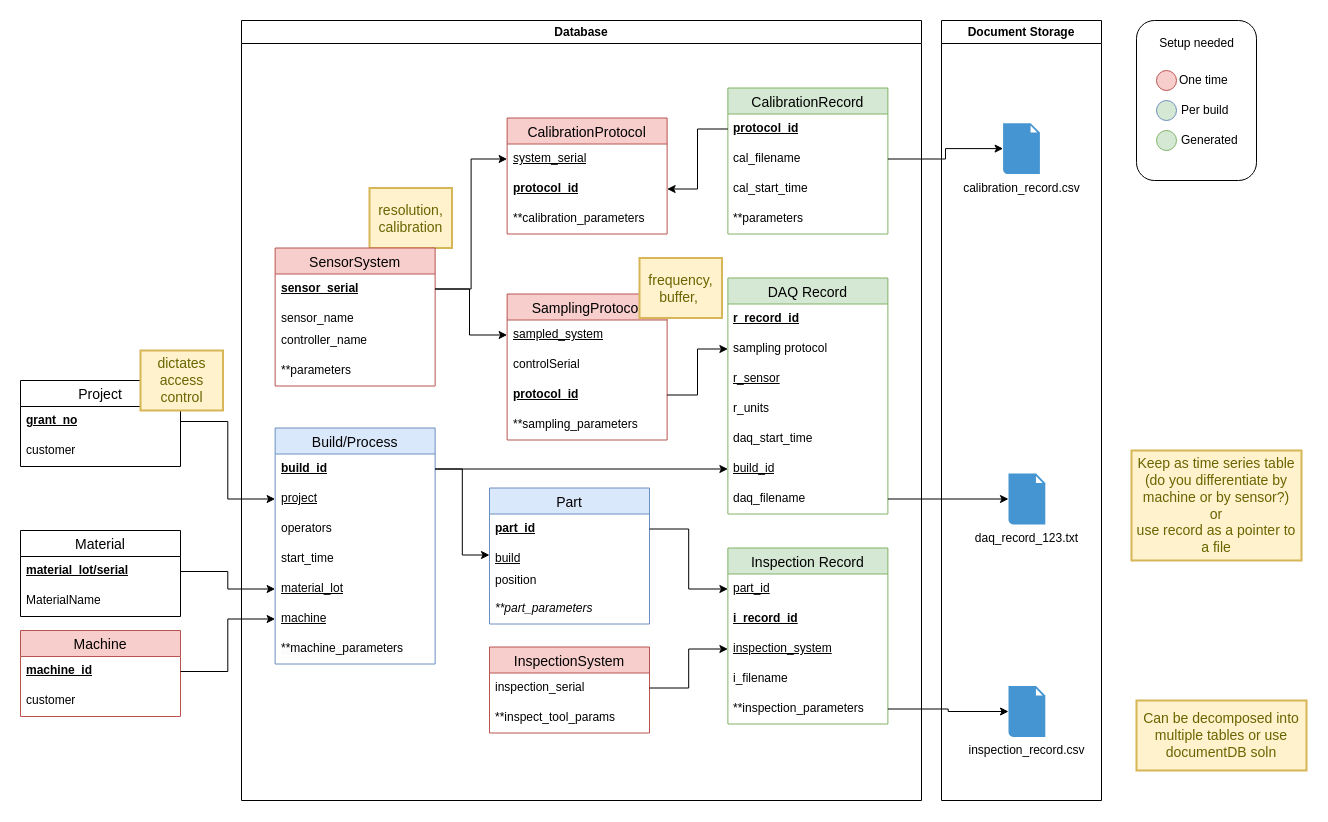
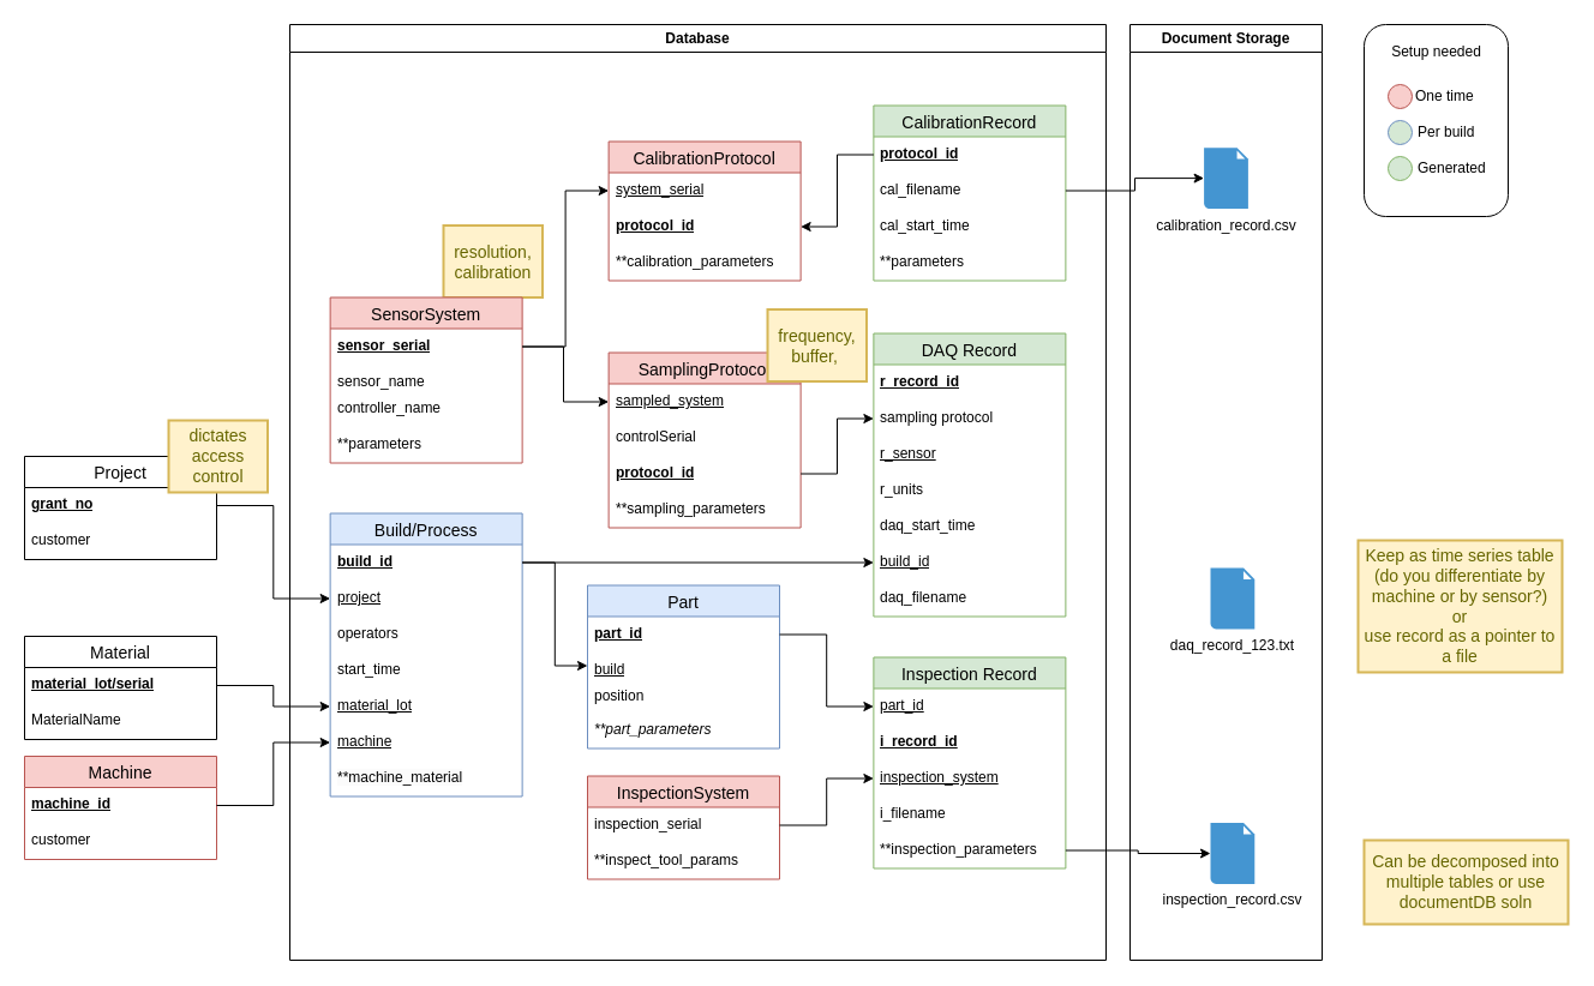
- <mxCell id="84" style="edgeStyle=orthogonalEdgeStyle;rounded=0;orthogonalLoop=1;jettySize=auto;html=1;" parent="1" source="47" target="12" edge="1"><mxGeometry relative="1" as="geometry" /></mxCell>
- <mxCell id="70" value="&lt;span style=&quot;color: rgb(0, 0, 0); font-family: Helvetica; font-size: 12px; font-style: normal; font-variant-ligatures: normal; font-variant-caps: normal; font-weight: 400; letter-spacing: normal; orphans: 2; text-align: left; text-indent: 0px; text-transform: none; widows: 2; word-spacing: 0px; -webkit-text-stroke-width: 0px; white-space: normal; background-color: rgb(251, 251, 251); text-decoration-thickness: initial; text-decoration-style: initial; text-decoration-color: initial; display: inline !important; float: none;&quot;&gt;**machine_parameters&lt;/span&gt;" style="text;strokeColor=none;fillColor=none;spacingLeft=4;spacingRight=4;overflow=hidden;rotatable=0;points=[[0,0.5],[1,0.5]];portConstraint=eastwest;fontSize=12;whiteSpace=wrap;html=1;" parent="63" vertex="1"><mxGeometry y="206" width="160" height="30" as="geometry" /></mxCell>
+ <mxCell id="70" value="&lt;span style=&quot;color: rgb(0, 0, 0); font-family: Helvetica; font-size: 12px; font-style: normal; font-variant-ligatures: normal; font-variant-caps: normal; font-weight: 400; letter-spacing: normal; orphans: 2; text-align: left; text-indent: 0px; text-transform: none; widows: 2; word-spacing: 0px; -webkit-text-stroke-width: 0px; white-space: normal; background-color: rgb(251, 251, 251); text-decoration-thickness: initial; text-decoration-style: initial; text-decoration-color: initial; display: inline !important; float: none;&quot;&gt;**machine_material&lt;/span&gt;" style="text;strokeColor=none;fillColor=none;spacingLeft=4;spacingRight=4;overflow=hidden;rotatable=0;points=[[0,0.5],[1,0.5]];portConstraint=eastwest;fontSize=12;whiteSpace=wrap;html=1;" parent="63" vertex="1"><mxGeometry y="206" width="160" height="30" as="geometry" /></mxCell>
